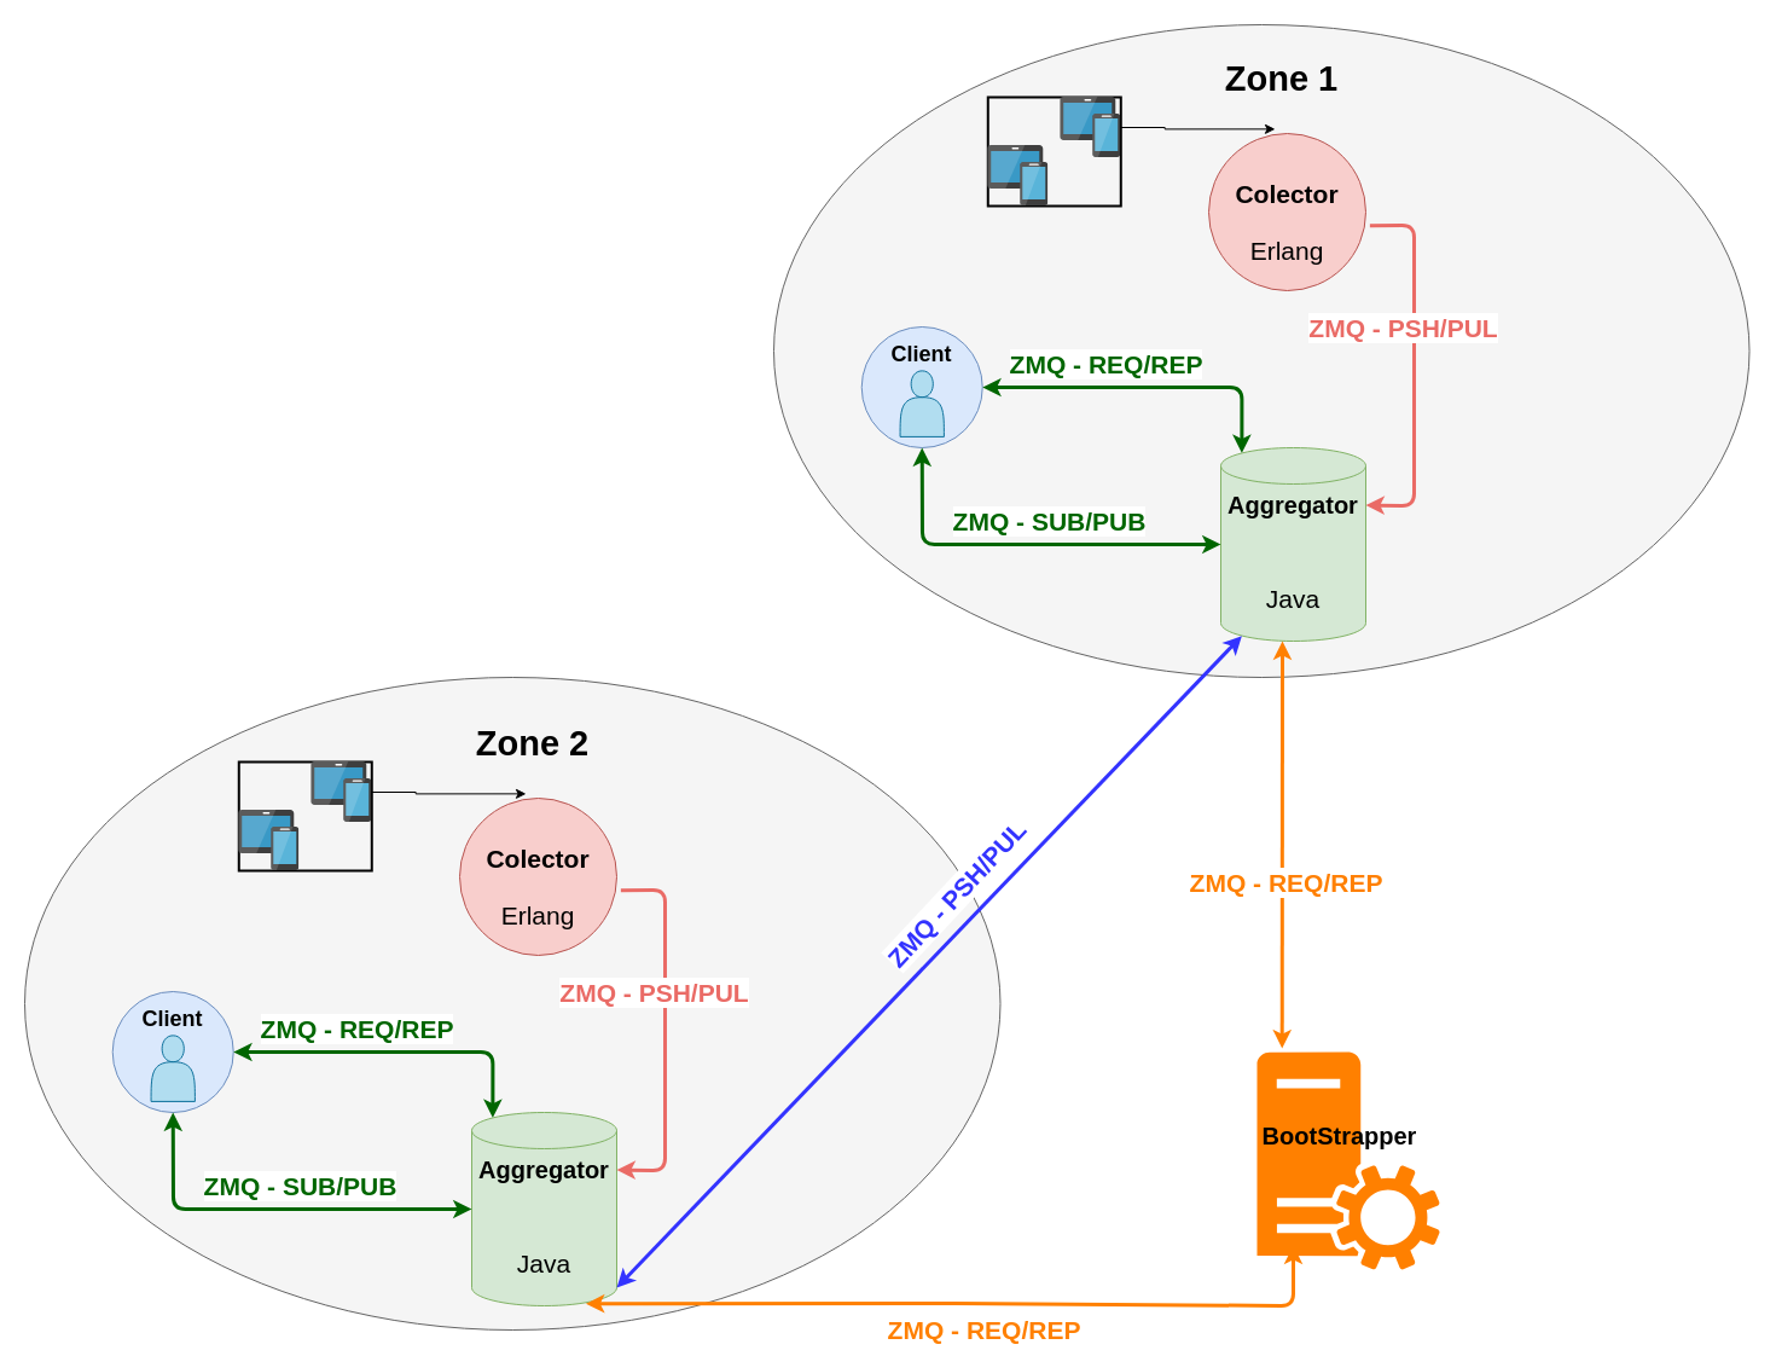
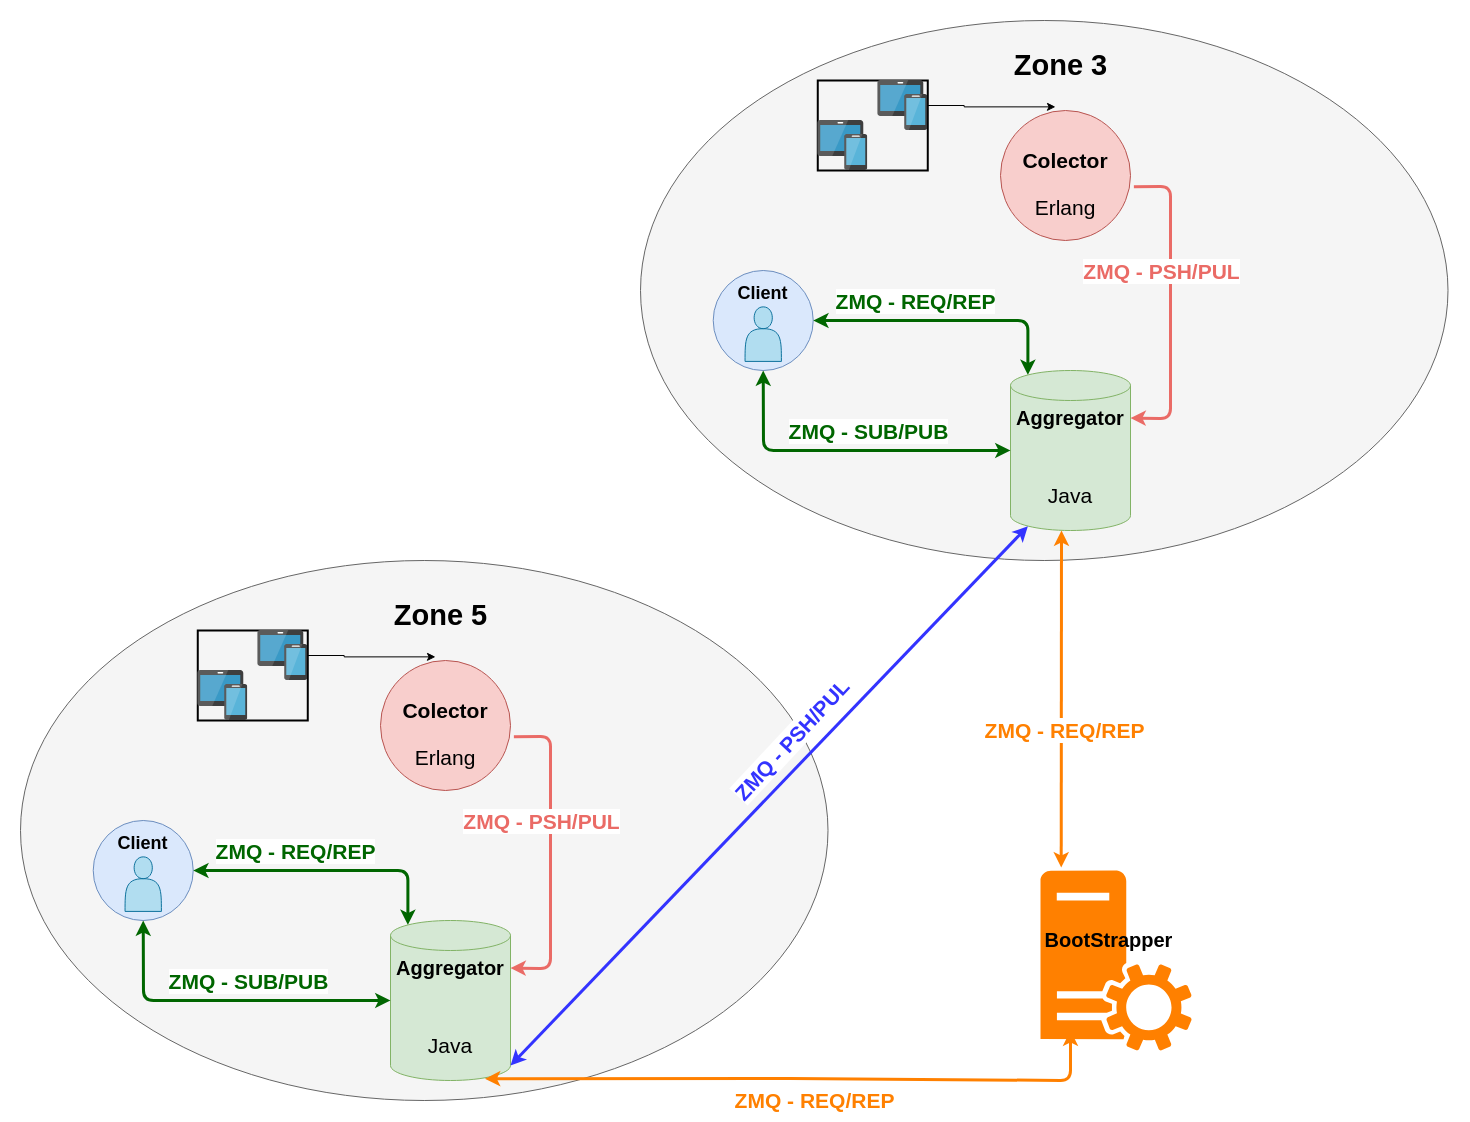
- <mxCell id="18" value="&lt;b&gt;&lt;font style=&quot;font-size: 29px;&quot;&gt;Zone 1&lt;/font&gt;&lt;/b&gt;" style="text;html=1;strokeColor=none;fillColor=none;align=center;verticalAlign=middle;whiteSpace=wrap;rounded=0;fontSize=20;" parent="1" vertex="1"><mxGeometry x="1002.5" y="50" width="115" height="30" as="geometry" /></mxCell>
+ <mxCell id="18" value="&lt;b&gt;&lt;font style=&quot;font-size: 29px;&quot;&gt;Zone 3&lt;/font&gt;&lt;/b&gt;" style="text;html=1;strokeColor=none;fillColor=none;align=center;verticalAlign=middle;whiteSpace=wrap;rounded=0;fontSize=20;" parent="1" vertex="1"><mxGeometry x="1002.5" y="50" width="115" height="30" as="geometry" /></mxCell>
- <mxCell id="47" value="&lt;b&gt;&lt;font style=&quot;font-size: 29px;&quot;&gt;Zone 2&lt;/font&gt;&lt;/b&gt;" style="text;html=1;strokeColor=none;fillColor=none;align=center;verticalAlign=middle;whiteSpace=wrap;rounded=0;fontSize=20;" parent="30" vertex="1"><mxGeometry x="362.5" y="40" width="115" height="30" as="geometry" /></mxCell>
+ <mxCell id="47" value="&lt;b&gt;&lt;font style=&quot;font-size: 29px;&quot;&gt;Zone 5&lt;/font&gt;&lt;/b&gt;" style="text;html=1;strokeColor=none;fillColor=none;align=center;verticalAlign=middle;whiteSpace=wrap;rounded=0;fontSize=20;" parent="30" vertex="1"><mxGeometry x="362.5" y="40" width="115" height="30" as="geometry" /></mxCell>
